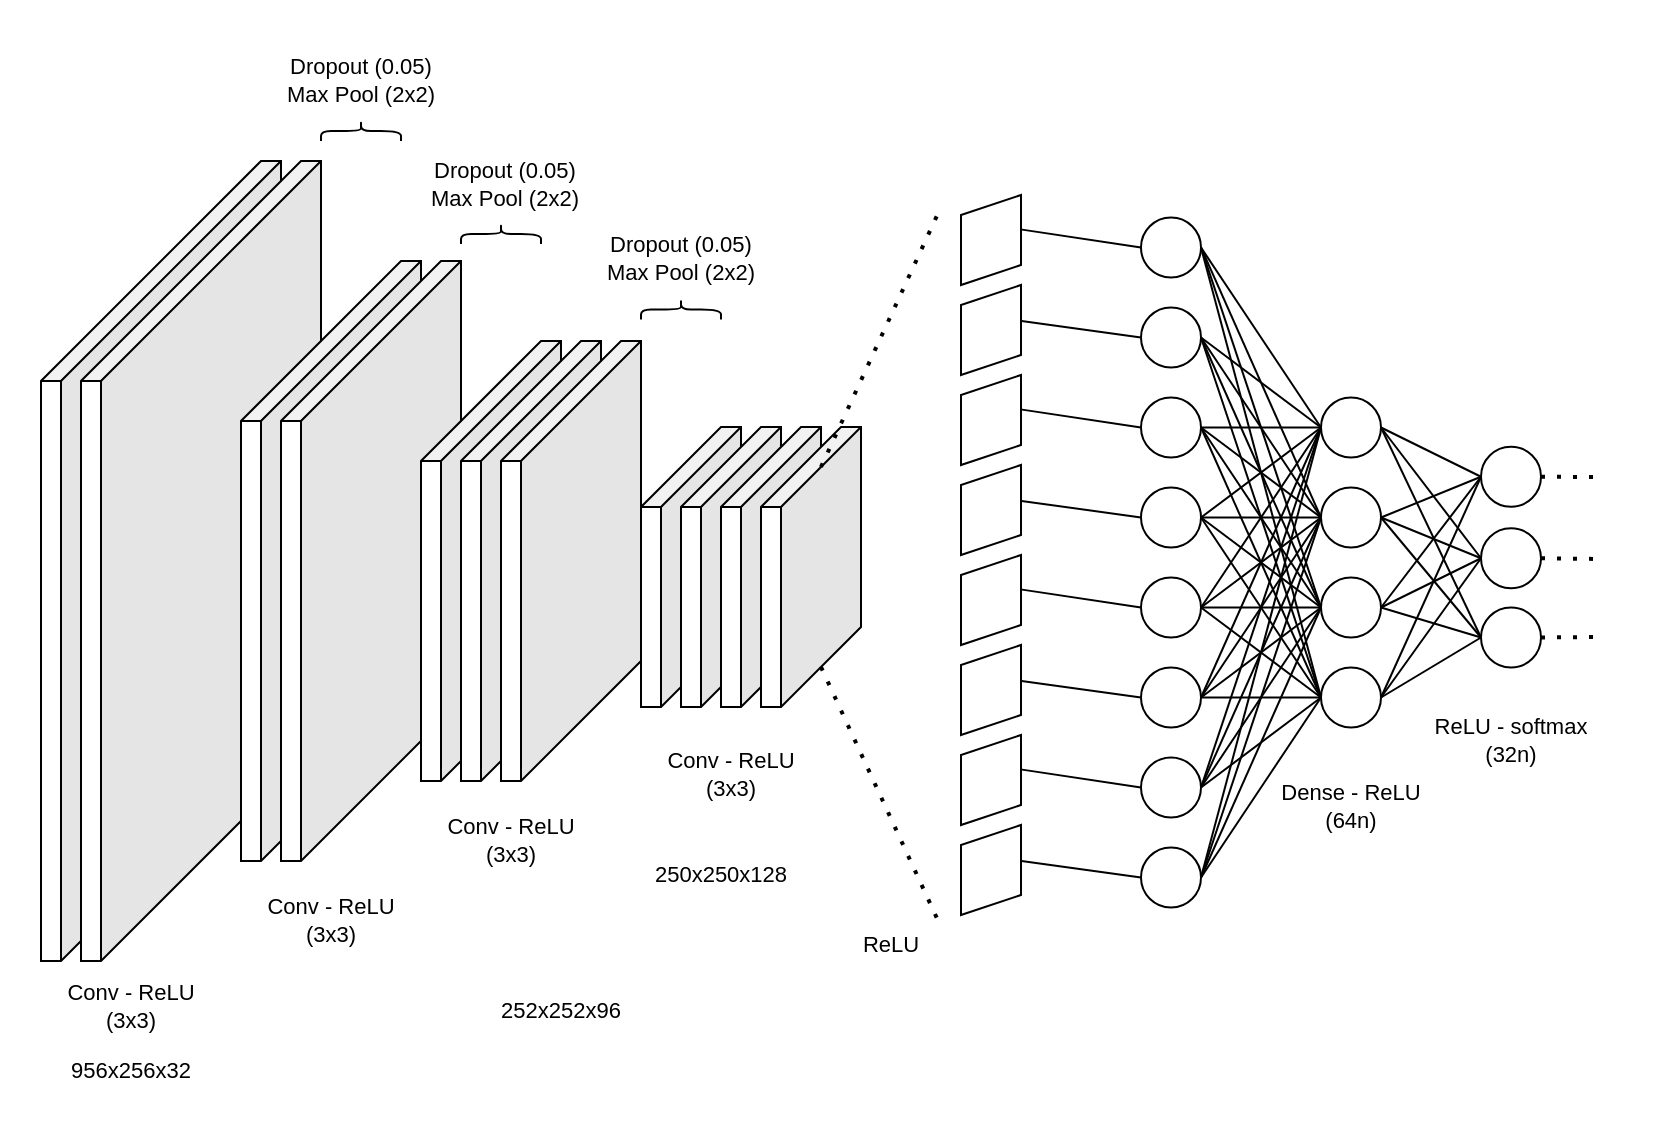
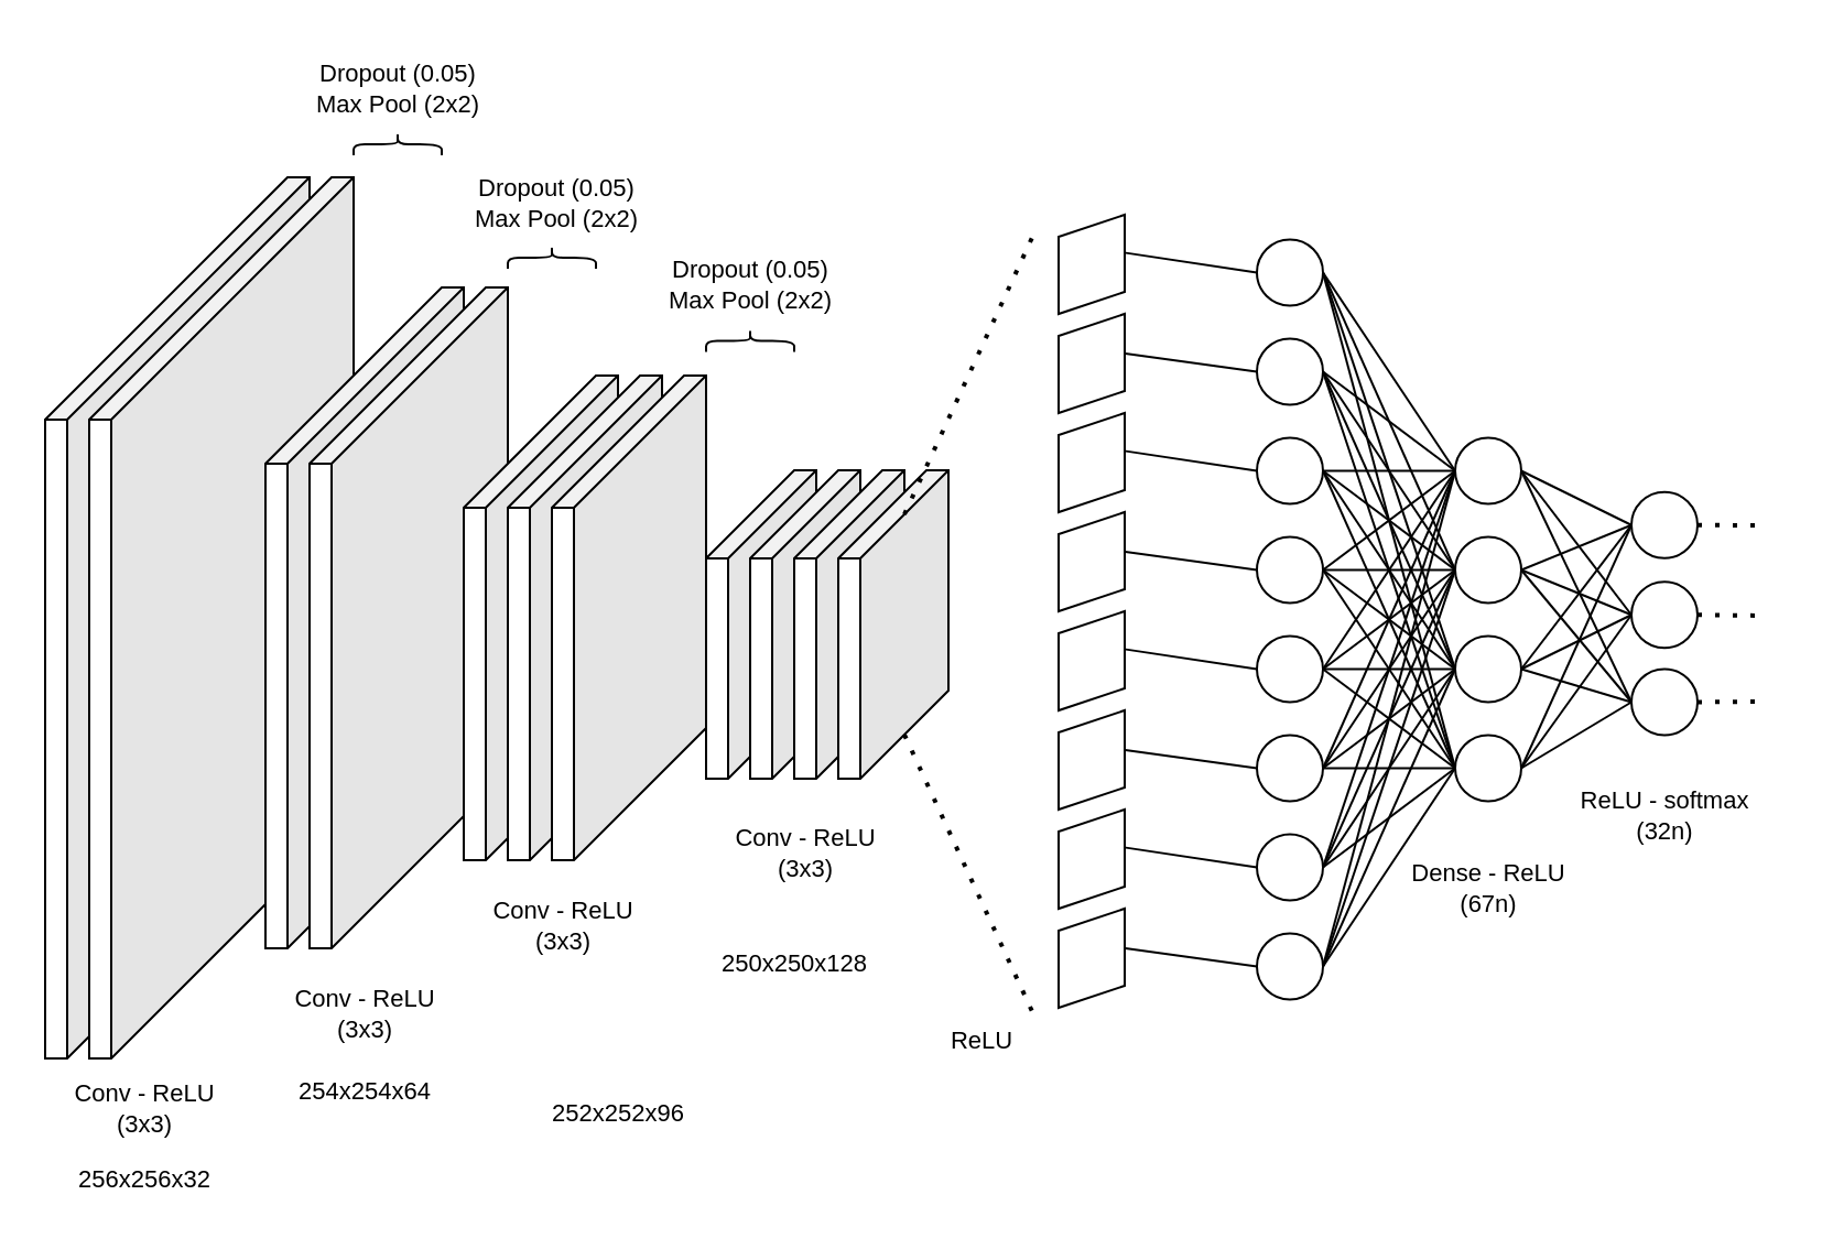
- <mxCell id="106" value="Dense - ReLU&lt;br&gt;(64n)" style="text;html=1;align=center;verticalAlign=middle;resizable=0;points=[];autosize=1;strokeColor=none;fillColor=none;fontFamily=Helvetica;fontSize=11;fontColor=default;labelBackgroundColor=default;" vertex="1" parent="1"><mxGeometry x="630" y="383.25" width="90" height="40" as="geometry" /></mxCell>
+ <mxCell id="106" value="Dense - ReLU&lt;br&gt;(67n)" style="text;html=1;align=center;verticalAlign=middle;resizable=0;points=[];autosize=1;strokeColor=none;fillColor=none;fontFamily=Helvetica;fontSize=11;fontColor=default;labelBackgroundColor=default;" vertex="1" parent="1"><mxGeometry x="630" y="383.25" width="90" height="40" as="geometry" /></mxCell>
+ <mxCell id="102" value="254x254x64" style="text;html=1;align=center;verticalAlign=middle;resizable=0;points=[];autosize=1;strokeColor=none;fillColor=none;fontFamily=Helvetica;fontSize=11;fontColor=default;labelBackgroundColor=default;" vertex="1" parent="1"><mxGeometry x="125" y="480" width="80" height="30" as="geometry" /></mxCell>
- <mxCell id="101" value="956x256x32" style="text;html=1;align=center;verticalAlign=middle;resizable=0;points=[];autosize=1;strokeColor=none;fillColor=none;fontFamily=Helvetica;fontSize=11;fontColor=default;labelBackgroundColor=default;" vertex="1" parent="1"><mxGeometry x="25" y="520" width="80" height="30" as="geometry" /></mxCell>
+ <mxCell id="101" value="256x256x32" style="text;html=1;align=center;verticalAlign=middle;resizable=0;points=[];autosize=1;strokeColor=none;fillColor=none;fontFamily=Helvetica;fontSize=11;fontColor=default;labelBackgroundColor=default;" vertex="1" parent="1"><mxGeometry x="25" y="520" width="80" height="30" as="geometry" /></mxCell>
